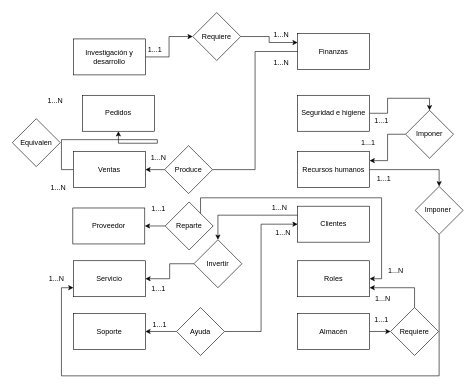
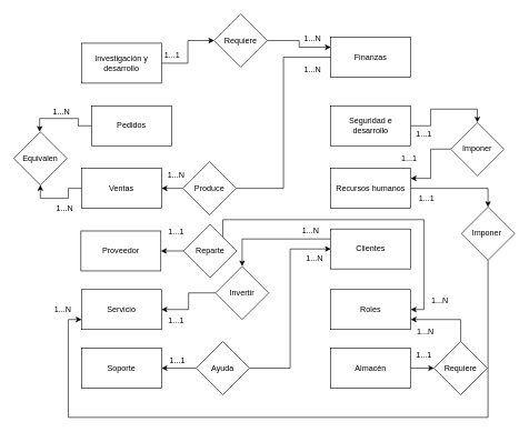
+ <mxCell id="34" style="edgeStyle=orthogonalEdgeStyle;rounded=0;orthogonalLoop=1;jettySize=auto;html=1;exitX=0;exitY=0.5;exitDx=0;exitDy=0;entryX=0.488;entryY=0;entryDx=0;entryDy=0;entryPerimeter=0;" edge="1" parent="1" source="4" target="29"><mxGeometry relative="1" as="geometry" /></mxCell>
- <mxCell id="12" value="Seguridad e higiene" style="rounded=0;whiteSpace=wrap;html=1;" parent="1" vertex="1"><mxGeometry x="496" y="158" width="120" height="60" as="geometry" /></mxCell>
+ <mxCell id="12" value="Seguridad e desarrollo" style="rounded=0;whiteSpace=wrap;html=1;" parent="1" vertex="1"><mxGeometry x="496" y="158" width="120" height="60" as="geometry" /></mxCell>
- <mxCell id="5" style="edgeStyle=orthogonalEdgeStyle;rounded=0;orthogonalLoop=1;jettySize=auto;html=1;exitX=0;exitY=0.5;exitDx=0;exitDy=0;" parent="1" source="6" target="4" edge="1"><mxGeometry relative="1" as="geometry" /></mxCell>
+ <mxCell id="5" style="edgeStyle=orthogonalEdgeStyle;rounded=0;orthogonalLoop=1;jettySize=auto;html=1;exitX=0;exitY=0.5;exitDx=0;exitDy=0;entryX=0.5;entryY=1;entryDx=0;entryDy=0;" parent="1" source="6" target="29" edge="1"><mxGeometry relative="1" as="geometry" /></mxCell>
